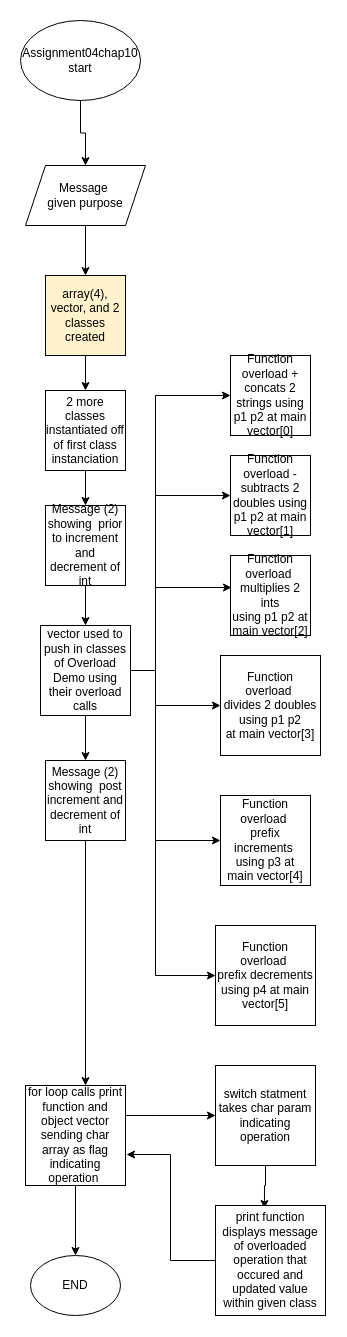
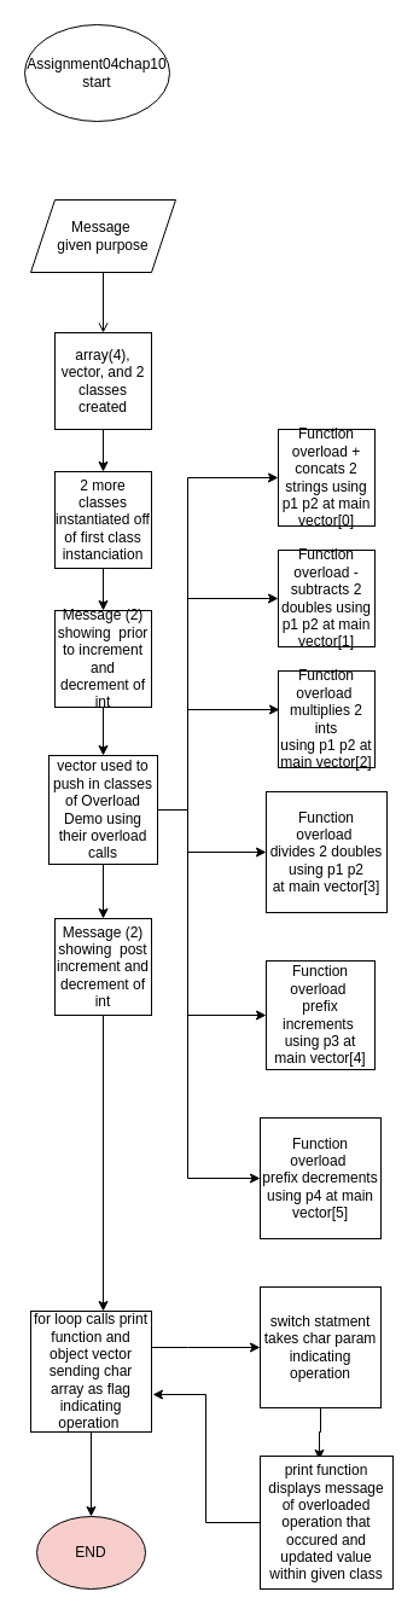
- <mxCell id="2" style="edgeStyle=orthogonalEdgeStyle;rounded=0;orthogonalLoop=1;jettySize=auto;html=1;entryX=0.5;entryY=0;entryDx=0;entryDy=0;" edge="1" parent="1" source="3" target="5"><mxGeometry relative="1" as="geometry" /></mxCell>
- <mxCell id="4" style="edgeStyle=orthogonalEdgeStyle;rounded=0;orthogonalLoop=1;jettySize=auto;html=1;entryX=0.5;entryY=0;entryDx=0;entryDy=0;" edge="1" parent="1" source="5" target="7"><mxGeometry relative="1" as="geometry" /></mxCell>
+ <mxCell id="4" style="edgeStyle=orthogonalEdgeStyle;rounded=0;orthogonalLoop=1;jettySize=auto;html=1;entryX=0.5;entryY=0;entryDx=0;entryDy=0;endArrow=open;" edge="1" parent="1" source="5" target="7"><mxGeometry relative="1" as="geometry" /></mxCell>
- <mxCell id="7" value="array(4), vector, and 2 classes created" style="whiteSpace=wrap;html=1;aspect=fixed;fillColor=#fff2cc;" vertex="1" parent="1"><mxGeometry x="45" y="275" width="80" height="80" as="geometry" /></mxCell>
+ <mxCell id="7" value="array(4), vector, and 2 classes created" style="whiteSpace=wrap;html=1;aspect=fixed;" vertex="1" parent="1"><mxGeometry x="45" y="275" width="80" height="80" as="geometry" /></mxCell>
- <mxCell id="35" value="END" style="ellipse;whiteSpace=wrap;html=1;" vertex="1" parent="1"><mxGeometry x="30" y="1255" width="90" height="60" as="geometry" /></mxCell>
+ <mxCell id="35" value="END" style="ellipse;whiteSpace=wrap;html=1;fillColor=#f8cecc;" vertex="1" parent="1"><mxGeometry x="30" y="1255" width="90" height="60" as="geometry" /></mxCell>
